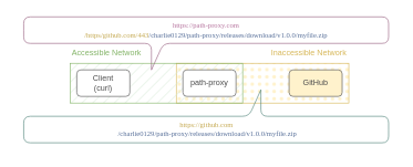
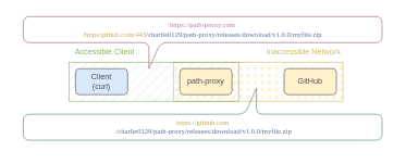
- <mxCell id="8" value="&lt;font style=&quot;color: rgb(130, 179, 102);&quot;&gt;Accessible Network&lt;/font&gt;" style="text;html=1;align=center;verticalAlign=middle;whiteSpace=wrap;rounded=0;fillColor=none;strokeColor=none;" vertex="1" parent="1"><mxGeometry x="105" y="65" width="110" height="30" as="geometry" /></mxCell>
+ <mxCell id="8" value="&lt;font style=&quot;color: rgb(130, 179, 102);&quot;&gt;Accessible Client&lt;/font&gt;" style="text;html=1;align=center;verticalAlign=middle;whiteSpace=wrap;rounded=0;fillColor=none;strokeColor=none;" vertex="1" parent="1"><mxGeometry x="105" y="65" width="110" height="30" as="geometry" /></mxCell>
- <mxCell id="4" value="&lt;font style=&quot;color: rgb(77, 77, 77);&quot;&gt;Client&lt;/font&gt;&lt;div&gt;&lt;font style=&quot;color: rgb(77, 77, 77);&quot;&gt;(curl)&lt;/font&gt;&lt;/div&gt;" style="rounded=1;whiteSpace=wrap;html=1;strokeColor=#4D4D4D;" vertex="1" parent="1"><mxGeometry x="115" y="105" width="80" height="40" as="geometry" /></mxCell>
+ <mxCell id="4" value="&lt;font style=&quot;color: rgb(77, 77, 77);&quot;&gt;Client&lt;/font&gt;&lt;div&gt;&lt;font style=&quot;color: rgb(77, 77, 77);&quot;&gt;(curl)&lt;/font&gt;&lt;/div&gt;" style="rounded=1;whiteSpace=wrap;html=1;strokeColor=#4D4D4D;fillColor=#dae8fc;" vertex="1" parent="1"><mxGeometry x="115" y="105" width="80" height="40" as="geometry" /></mxCell>
- <mxCell id="5" value="&lt;font style=&quot;color: rgb(77, 77, 77);&quot;&gt;path-proxy&lt;/font&gt;" style="rounded=1;whiteSpace=wrap;html=1;strokeColor=#4D4D4D;" vertex="1" parent="1"><mxGeometry x="275" y="105" width="80" height="40" as="geometry" /></mxCell>
+ <mxCell id="5" value="&lt;font style=&quot;color: rgb(77, 77, 77);&quot;&gt;path-proxy&lt;/font&gt;" style="rounded=1;whiteSpace=wrap;html=1;strokeColor=#4D4D4D;fillColor=#fff2cc;" vertex="1" parent="1"><mxGeometry x="275" y="105" width="80" height="40" as="geometry" /></mxCell>
